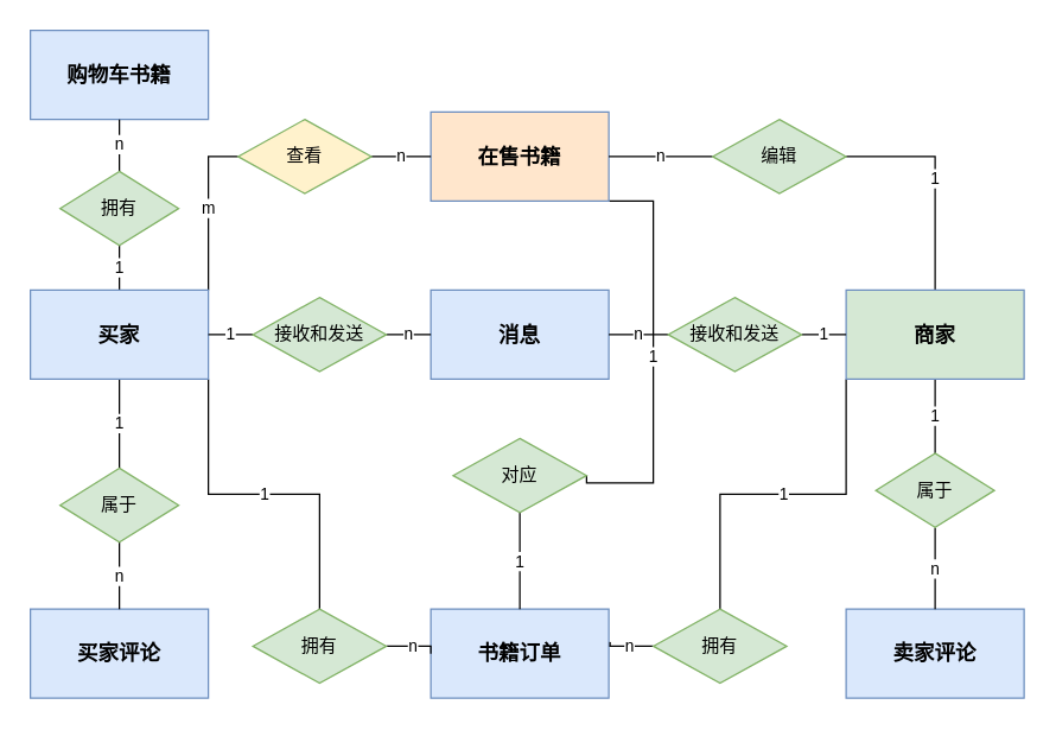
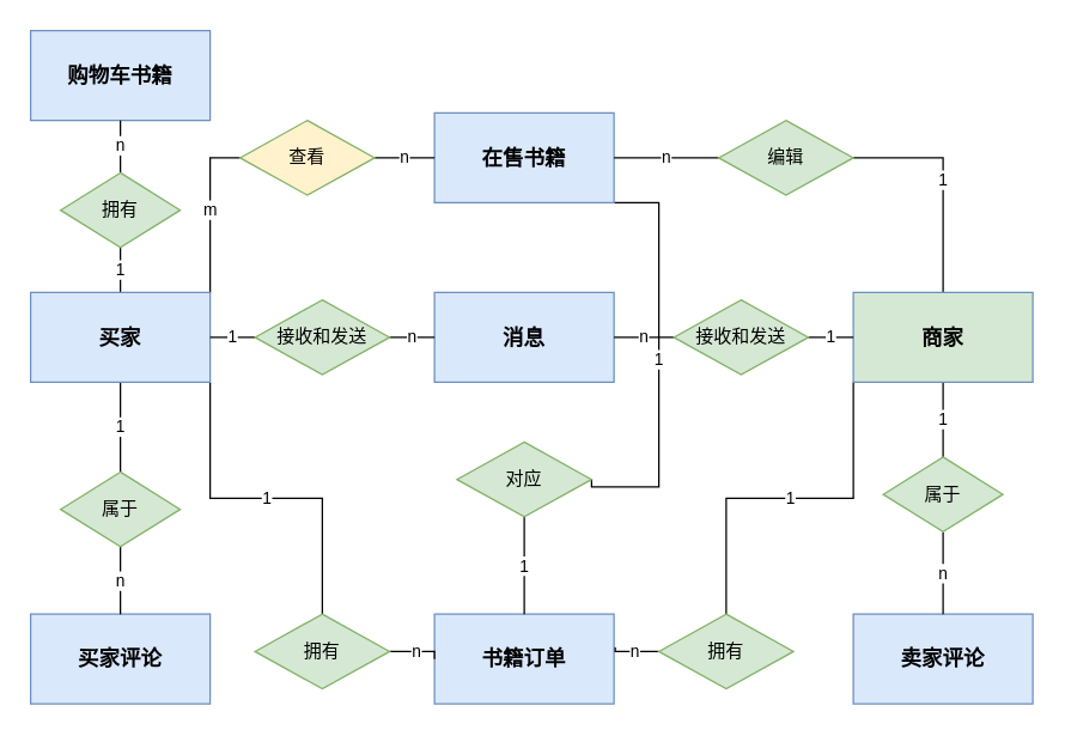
- <mxCell id="12" value="&lt;font style=&quot;font-size: 14px;&quot;&gt;&lt;b&gt;在售书籍&lt;/b&gt;&lt;/font&gt;" style="rounded=0;whiteSpace=wrap;html=1;fillColor=#ffe6cc;strokeColor=#6c8ebf;" vertex="1" parent="1"><mxGeometry x="290" y="75" width="120" height="60" as="geometry" /></mxCell>
+ <mxCell id="12" value="&lt;font style=&quot;font-size: 14px;&quot;&gt;&lt;b&gt;在售书籍&lt;/b&gt;&lt;/font&gt;" style="rounded=0;whiteSpace=wrap;html=1;fillColor=#dae8fc;strokeColor=#6c8ebf;" vertex="1" parent="1"><mxGeometry x="290" y="75" width="120" height="60" as="geometry" /></mxCell>
